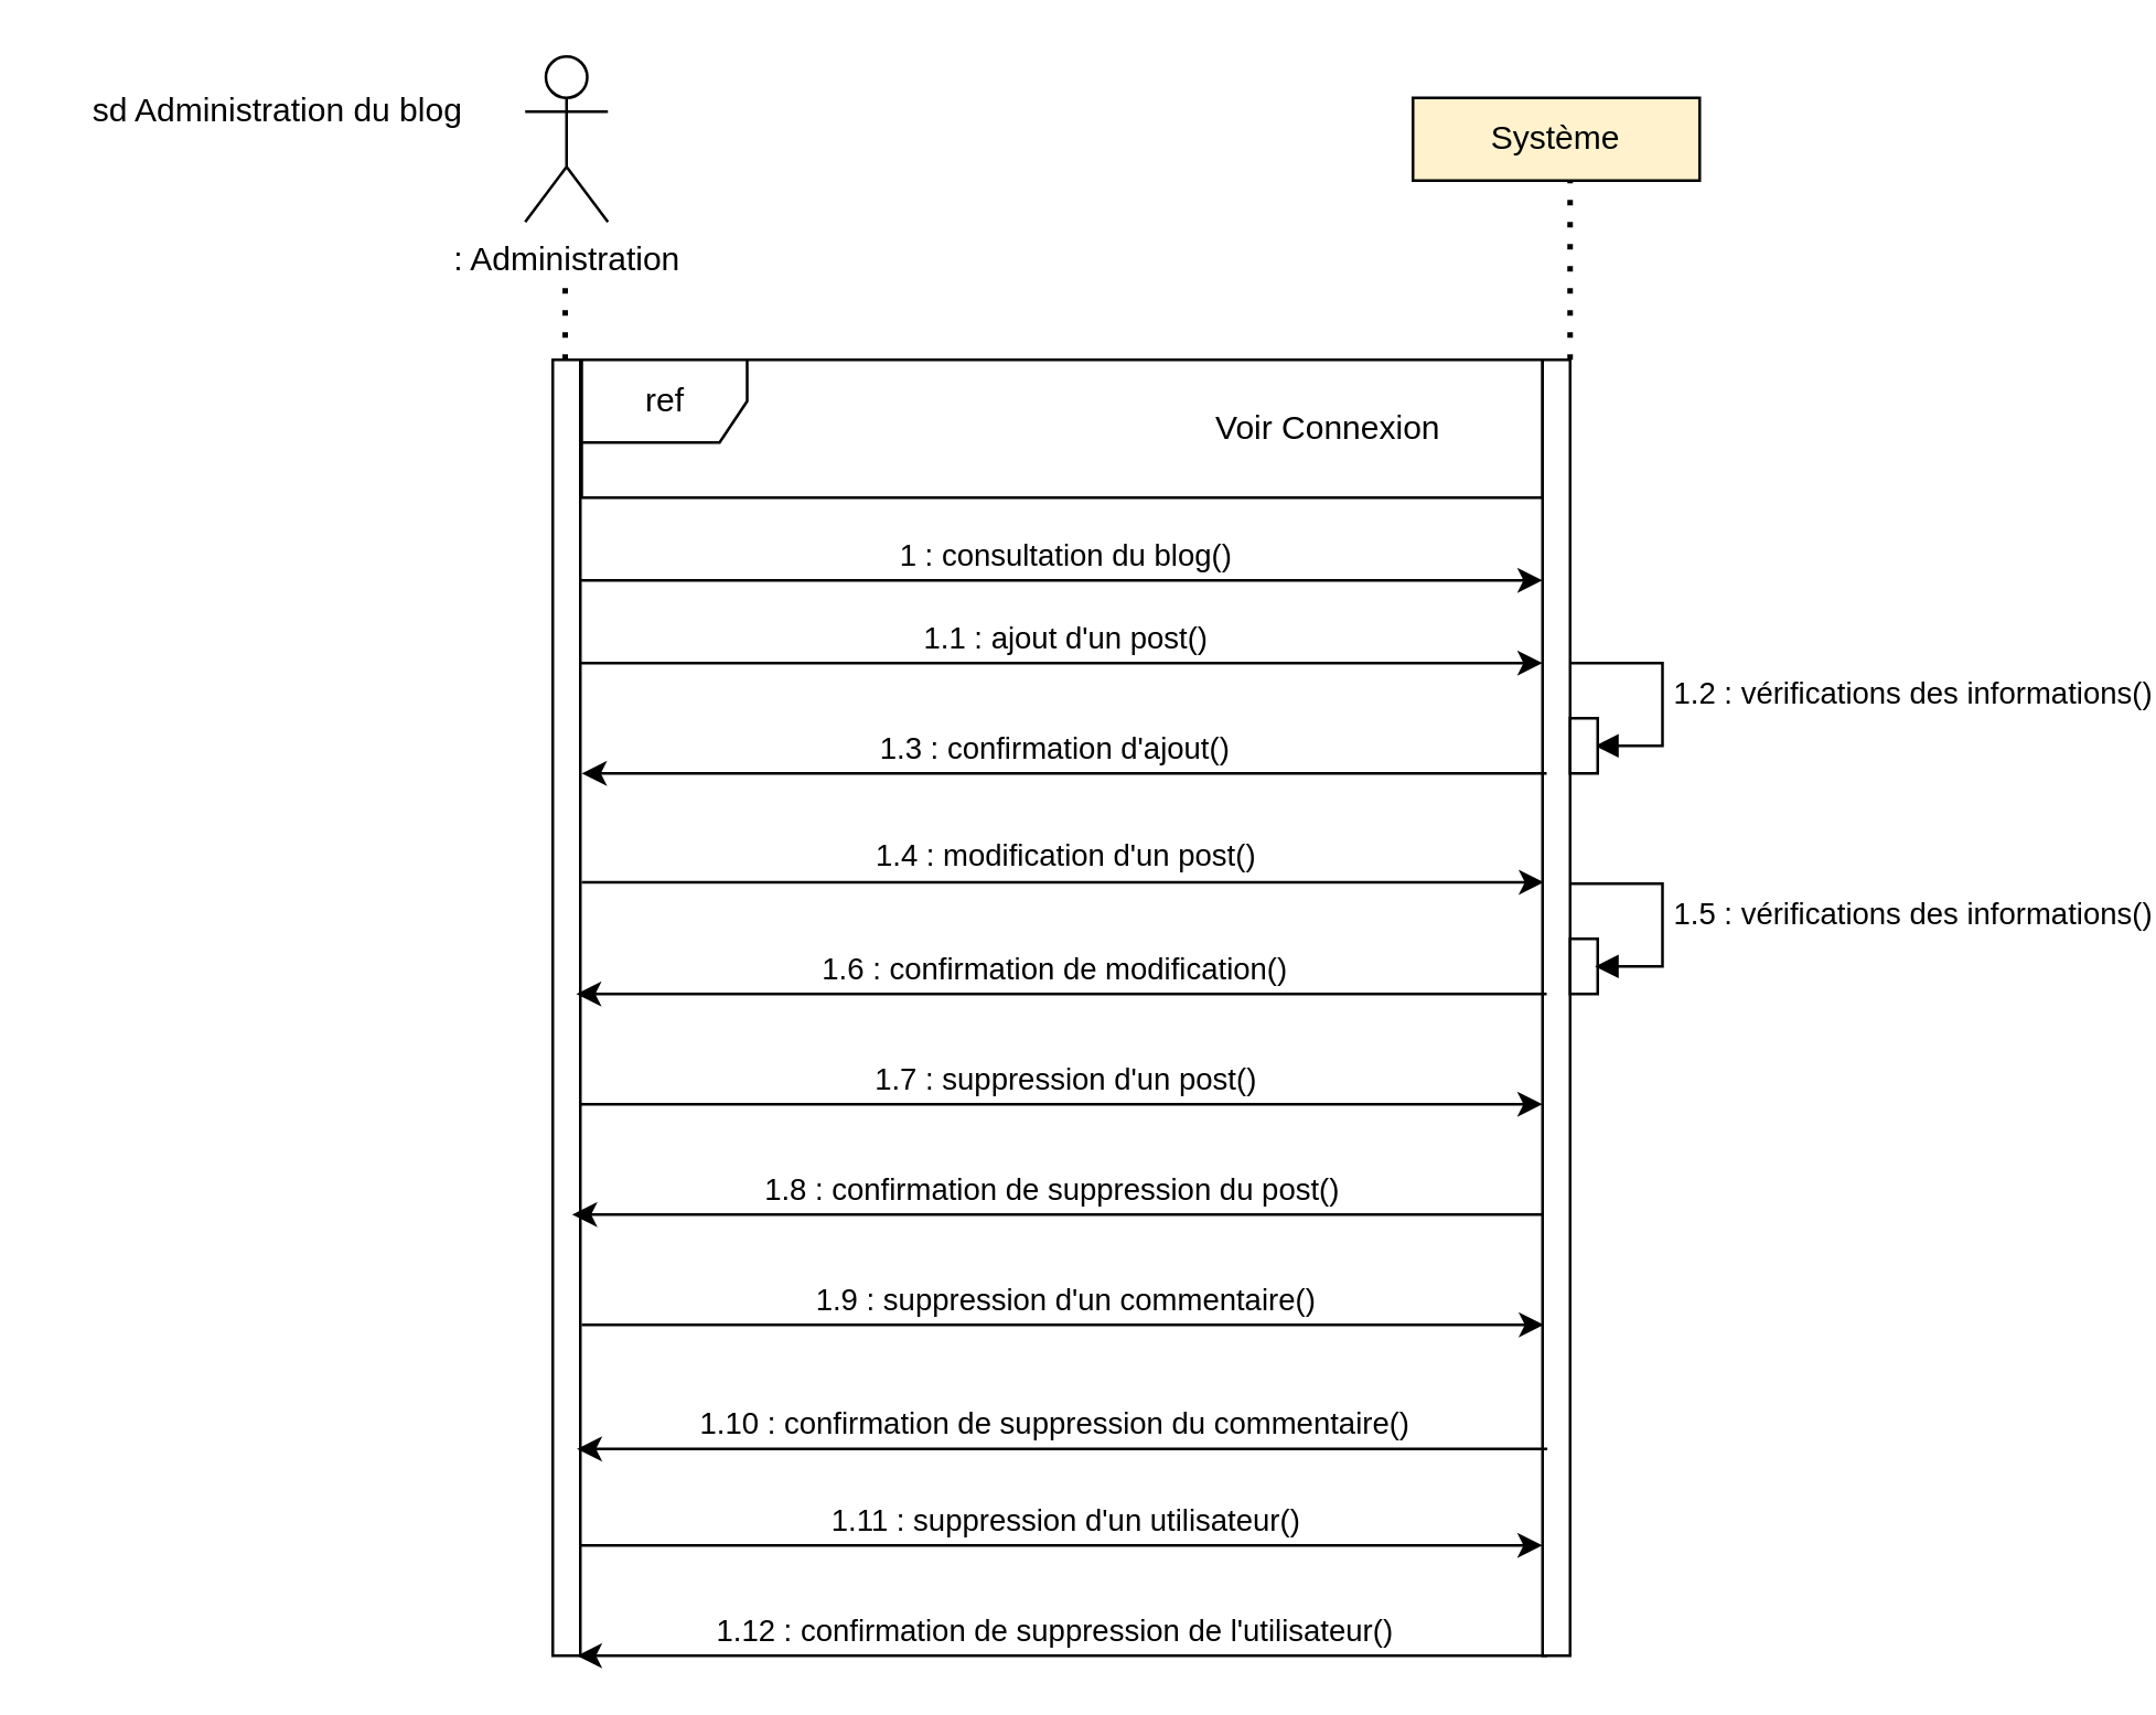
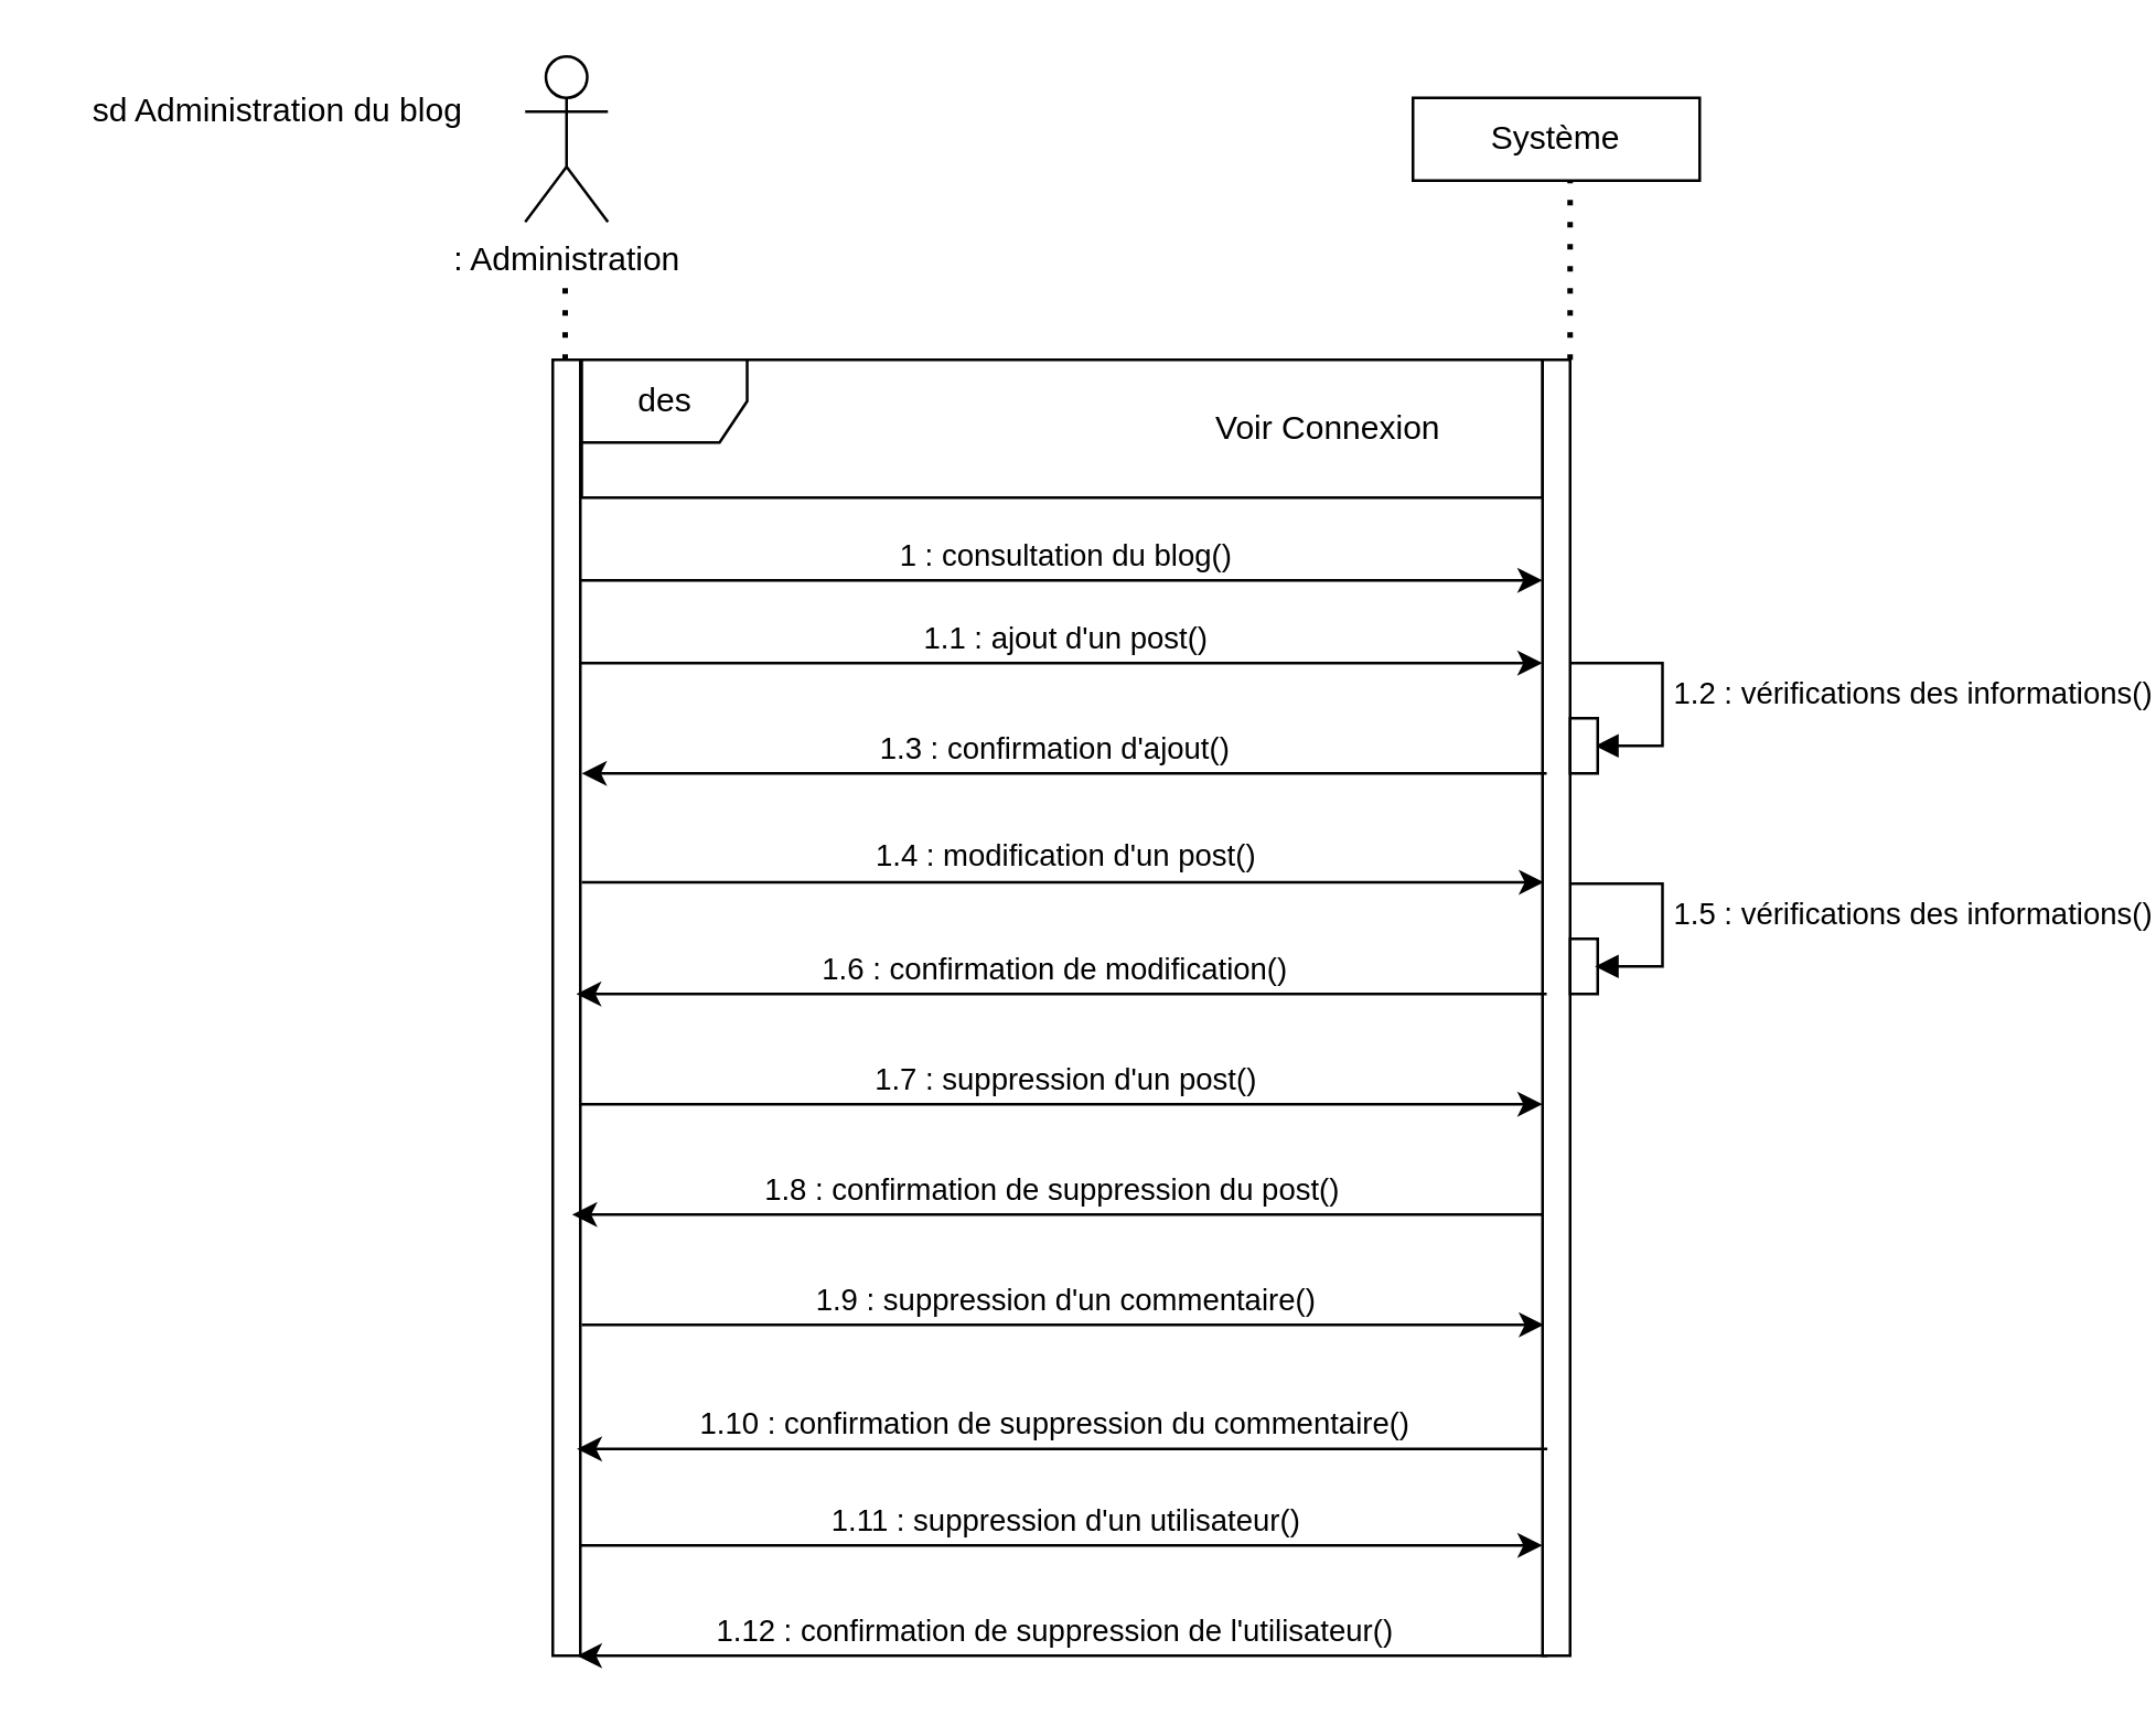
- <mxCell id="2" value="Système" style="rounded=0;whiteSpace=wrap;html=1;fillColor=#fff2cc;" parent="1" vertex="1"><mxGeometry x="512" y="35" width="104" height="30" as="geometry" /></mxCell>
+ <mxCell id="2" value="Système" style="rounded=0;whiteSpace=wrap;html=1;" parent="1" vertex="1"><mxGeometry x="512" y="35" width="104" height="30" as="geometry" /></mxCell>
- <mxCell id="15" value="ref" style="shape=umlFrame;whiteSpace=wrap;html=1;pointerEvents=0;" parent="1" vertex="1"><mxGeometry x="210.5" y="130" width="348.5" height="50" as="geometry" /></mxCell>
+ <mxCell id="15" value="des" style="shape=umlFrame;whiteSpace=wrap;html=1;pointerEvents=0;" parent="1" vertex="1"><mxGeometry x="210.5" y="130" width="348.5" height="50" as="geometry" /></mxCell>
